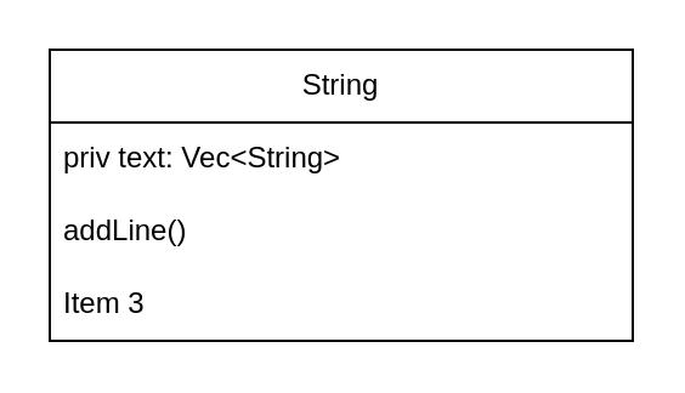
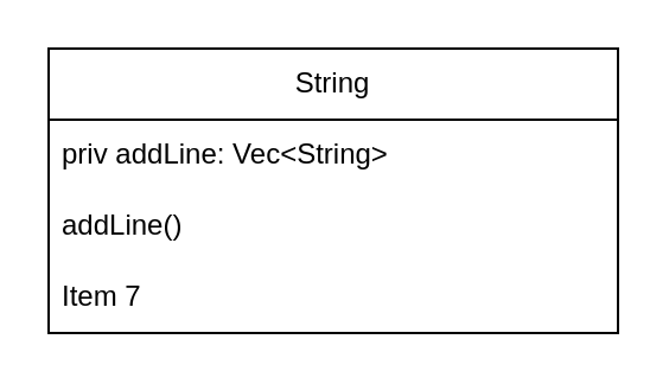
- <mxCell id="3" value="priv text: Vec&amp;lt;String&amp;gt;" style="text;strokeColor=none;fillColor=none;align=left;verticalAlign=middle;spacingLeft=4;spacingRight=4;overflow=hidden;points=[[0,0.5],[1,0.5]];portConstraint=eastwest;rotatable=0;whiteSpace=wrap;html=1;" vertex="1" parent="2"><mxGeometry y="30" width="240" height="30" as="geometry" /></mxCell>
+ <mxCell id="3" value="priv addLine: Vec&amp;lt;String&amp;gt;" style="text;strokeColor=none;fillColor=none;align=left;verticalAlign=middle;spacingLeft=4;spacingRight=4;overflow=hidden;points=[[0,0.5],[1,0.5]];portConstraint=eastwest;rotatable=0;whiteSpace=wrap;html=1;" vertex="1" parent="2"><mxGeometry y="30" width="240" height="30" as="geometry" /></mxCell>
- <mxCell id="5" value="Item 3" style="text;strokeColor=none;fillColor=none;align=left;verticalAlign=middle;spacingLeft=4;spacingRight=4;overflow=hidden;points=[[0,0.5],[1,0.5]];portConstraint=eastwest;rotatable=0;whiteSpace=wrap;html=1;" vertex="1" parent="2"><mxGeometry y="90" width="240" height="30" as="geometry" /></mxCell>
+ <mxCell id="5" value="Item 7" style="text;strokeColor=none;fillColor=none;align=left;verticalAlign=middle;spacingLeft=4;spacingRight=4;overflow=hidden;points=[[0,0.5],[1,0.5]];portConstraint=eastwest;rotatable=0;whiteSpace=wrap;html=1;" vertex="1" parent="2"><mxGeometry y="90" width="240" height="30" as="geometry" /></mxCell>
